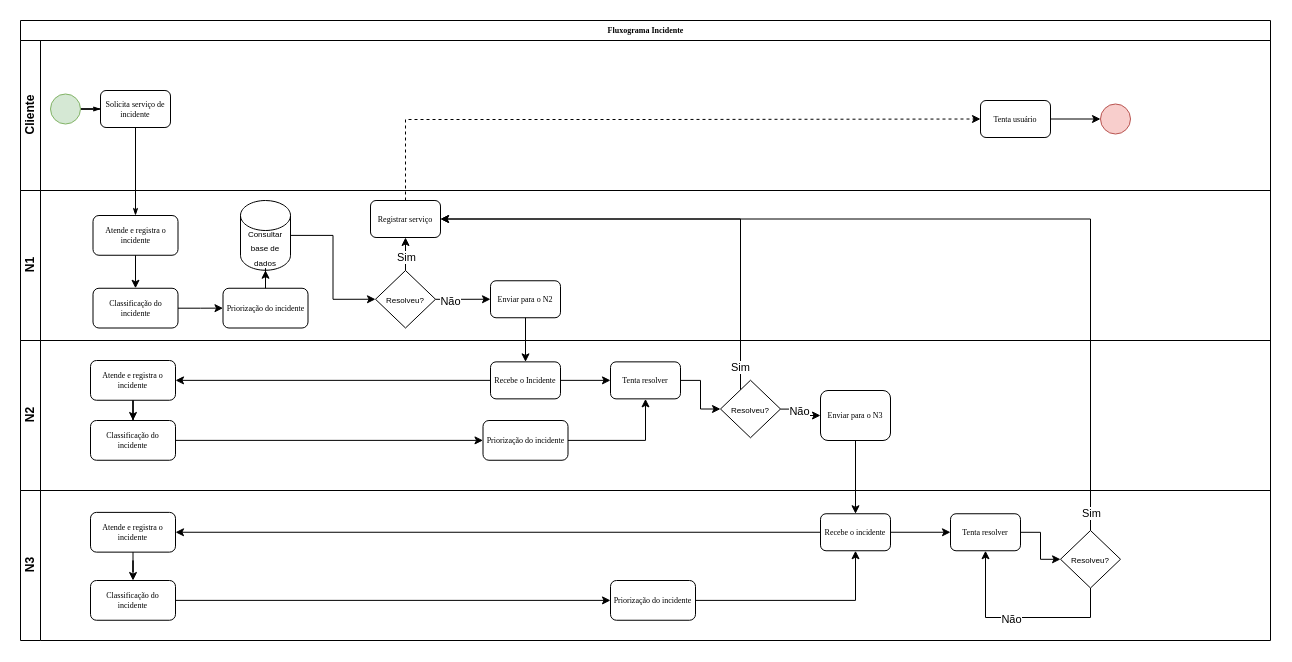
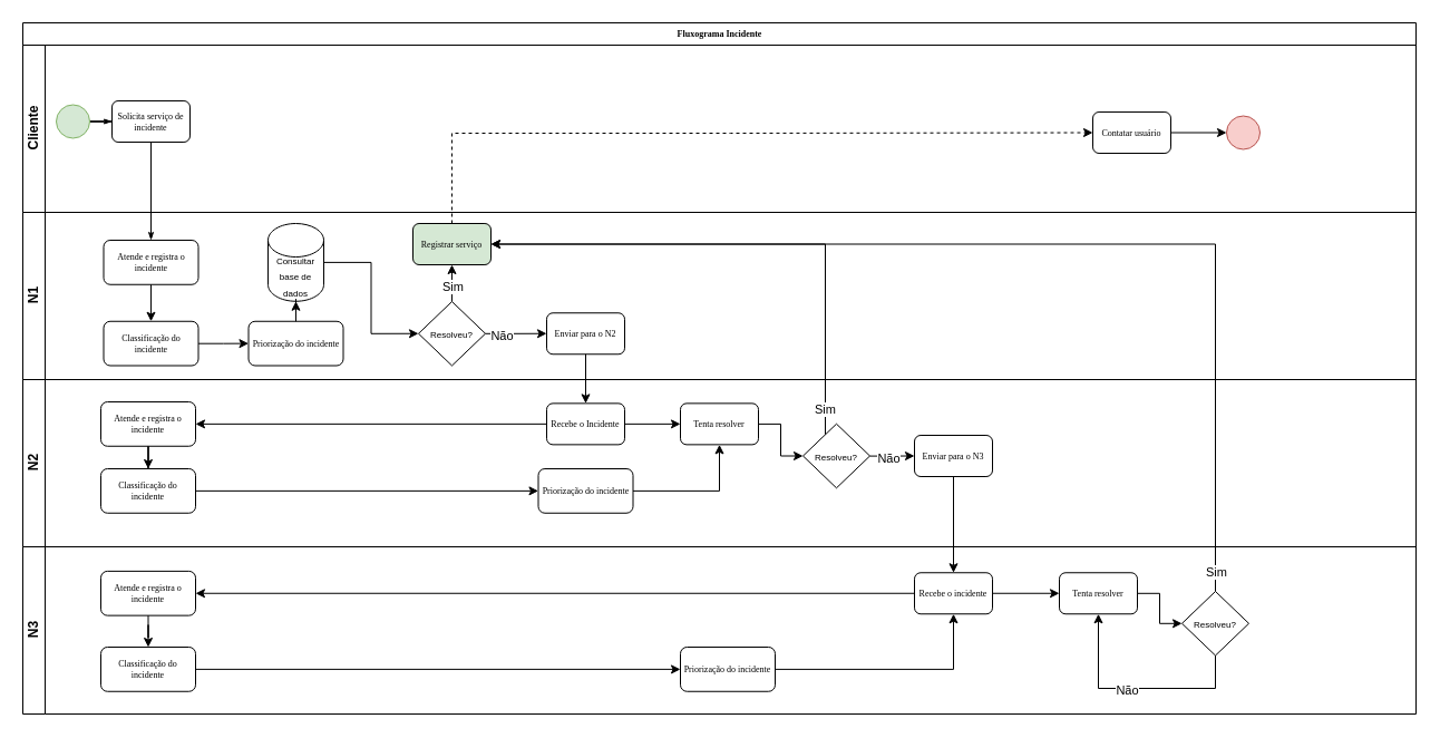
- <mxCell id="9" value="Tenta usuário" style="rounded=1;whiteSpace=wrap;html=1;shadow=0;labelBackgroundColor=none;strokeWidth=1;fontFamily=Verdana;fontSize=8;align=center;" vertex="1" parent="4"><mxGeometry x="960" y="60.0" width="70" height="37" as="geometry" /></mxCell>
+ <mxCell id="9" value="Contatar usuário" style="rounded=1;whiteSpace=wrap;html=1;shadow=0;labelBackgroundColor=none;strokeWidth=1;fontFamily=Verdana;fontSize=8;align=center;" vertex="1" parent="4"><mxGeometry x="960" y="60.0" width="70" height="37" as="geometry" /></mxCell>
- <mxCell id="15" value="Registrar serviço" style="rounded=1;whiteSpace=wrap;html=1;shadow=0;labelBackgroundColor=none;strokeWidth=1;fontFamily=Verdana;fontSize=8;align=center;" vertex="1" parent="11"><mxGeometry x="350" y="10.0" width="70" height="37" as="geometry" /></mxCell>
+ <mxCell id="15" value="Registrar serviço" style="rounded=1;whiteSpace=wrap;html=1;shadow=0;labelBackgroundColor=none;strokeWidth=1;fontFamily=Verdana;fontSize=8;align=center;fillColor=#d5e8d4;" vertex="1" parent="11"><mxGeometry x="350" y="10.0" width="70" height="37" as="geometry" /></mxCell>
- <mxCell id="38" value="Enviar para o N3" style="rounded=1;whiteSpace=wrap;html=1;shadow=0;labelBackgroundColor=none;strokeWidth=1;fontFamily=Verdana;fontSize=8;align=center;" vertex="1" parent="31"><mxGeometry x="800" y="50.0" width="70" height="50" as="geometry" /></mxCell>
+ <mxCell id="38" value="Enviar para o N3" style="rounded=1;whiteSpace=wrap;html=1;shadow=0;labelBackgroundColor=none;strokeWidth=1;fontFamily=Verdana;fontSize=8;align=center;" vertex="1" parent="31"><mxGeometry x="800" y="50.0" width="70" height="37" as="geometry" /></mxCell>
